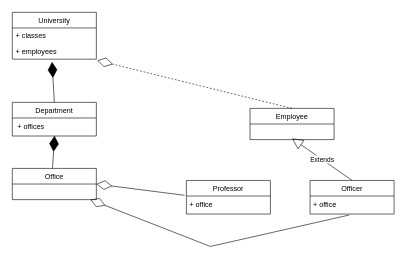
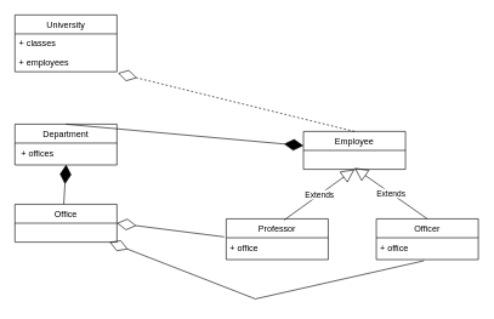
- <mxCell id="13" value="" style="endArrow=diamondThin;endFill=1;endSize=24;html=1;rounded=0;entryX=0.473;entryY=1.169;entryDx=0;entryDy=0;entryPerimeter=0;exitX=0.5;exitY=0;exitDx=0;exitDy=0;" parent="1" source="10" target="4" edge="1"><mxGeometry width="160" relative="1" as="geometry"><mxPoint x="80" y="170" as="sourcePoint" /><mxPoint x="290" y="250" as="targetPoint" /></mxGeometry></mxCell>
+ <mxCell id="13" value="" style="endArrow=diamondThin;endFill=1;endSize=24;html=1;rounded=0;exitX=0.5;exitY=0;exitDx=0;exitDy=0;" parent="1" source="10" target="5" edge="1"><mxGeometry width="160" relative="1" as="geometry"><mxPoint x="80" y="170" as="sourcePoint" /><mxPoint x="290" y="250" as="targetPoint" /></mxGeometry></mxCell>
+ <mxCell id="16" value="Extends" style="endArrow=block;endSize=16;endFill=0;html=1;rounded=0;entryX=0.5;entryY=1;entryDx=0;entryDy=0;exitX=0.567;exitY=0.031;exitDx=0;exitDy=0;exitPerimeter=0;" parent="1" source="6" target="5" edge="1"><mxGeometry width="160" relative="1" as="geometry"><mxPoint x="356" y="250" as="sourcePoint" /><mxPoint x="516" y="250" as="targetPoint" /></mxGeometry></mxCell>
